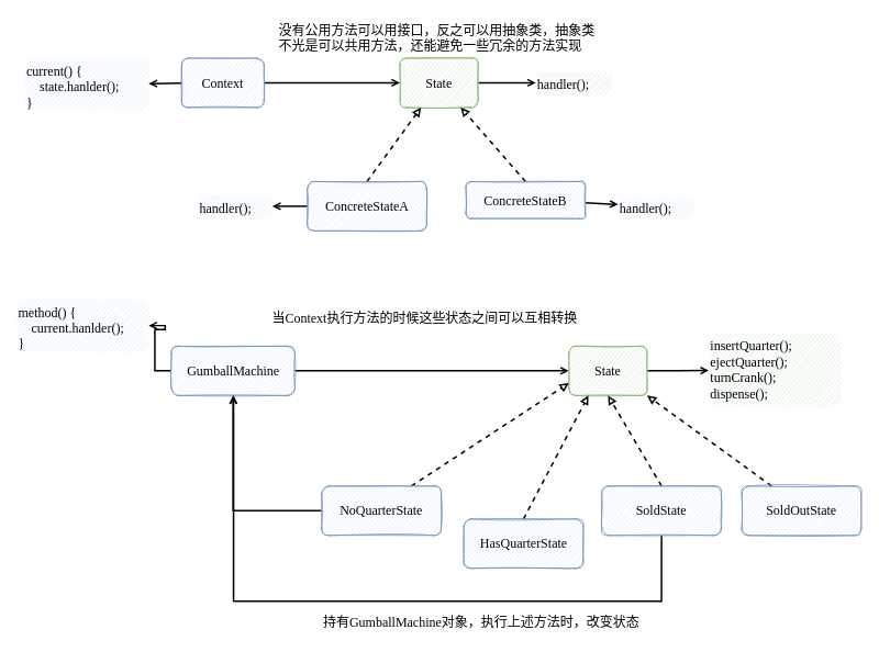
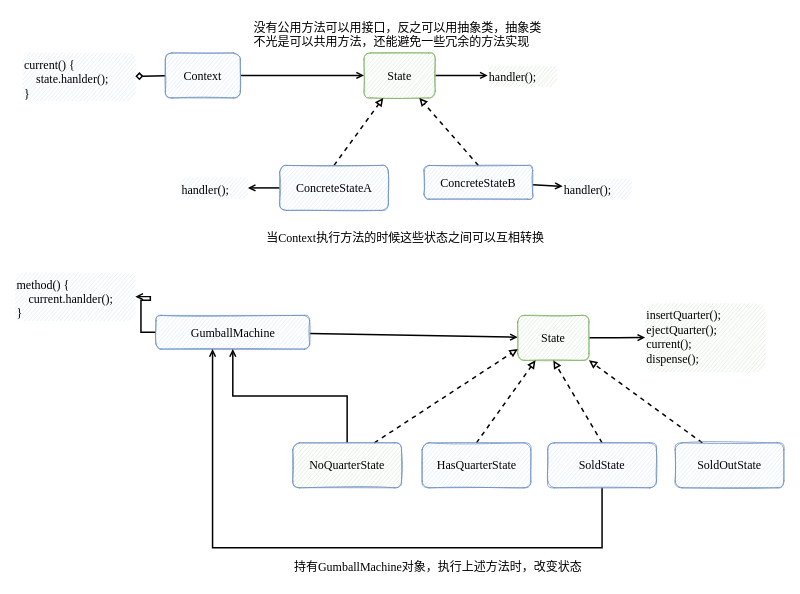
- <mxCell id="16" style="edgeStyle=none;rounded=0;orthogonalLoop=1;jettySize=auto;html=1;strokeWidth=2;fontFamily=Comic Sans MS;fontSize=16;endArrow=open;endFill=0;" edge="1" parent="1" source="17" target="18"><mxGeometry relative="1" as="geometry" /></mxCell>
+ <mxCell id="16" style="edgeStyle=none;rounded=0;orthogonalLoop=1;jettySize=auto;html=1;strokeWidth=2;fontFamily=Comic Sans MS;fontSize=16;endArrow=diamond;endFill=0;" edge="1" parent="1" source="17" target="18"><mxGeometry relative="1" as="geometry" /></mxCell>
- <mxCell id="19" value="当Context执行方法的时候这些状态之间可以互相转换" style="rounded=1;whiteSpace=wrap;html=1;sketch=1;fontFamily=Comic Sans MS;fontSize=16;fillColor=none;align=left;verticalAlign=top;strokeColor=none;" vertex="1" parent="1"><mxGeometry x="327.5" y="370" width="397.5" height="30" as="geometry" /></mxCell>
+ <mxCell id="19" value="当Context执行方法的时候这些状态之间可以互相转换" style="rounded=1;whiteSpace=wrap;html=1;sketch=1;fontFamily=Comic Sans MS;fontSize=16;fillColor=none;align=left;verticalAlign=top;strokeColor=none;" vertex="1" parent="1"><mxGeometry x="352.5" y="300" width="397.5" height="30" as="geometry" /></mxCell>
- <mxCell id="36" value="insertQuarter();&lt;br&gt;ejectQuarter();&lt;br&gt;turnCrank();&lt;br&gt;dispense();" style="rounded=1;whiteSpace=wrap;html=1;sketch=1;fontFamily=Comic Sans MS;fontSize=16;fillColor=#d5e8d4;strokeColor=none;align=left;verticalAlign=top;" vertex="1" parent="1"><mxGeometry x="860" y="404" width="160" height="90.93" as="geometry" /></mxCell>
+ <mxCell id="36" value="insertQuarter();&lt;br&gt;ejectQuarter();&lt;br&gt;current();&lt;br&gt;dispense();" style="rounded=1;whiteSpace=wrap;html=1;sketch=1;fontFamily=Comic Sans MS;fontSize=16;fillColor=#d5e8d4;strokeColor=none;align=left;verticalAlign=top;" vertex="1" parent="1"><mxGeometry x="860" y="404" width="160" height="90.93" as="geometry" /></mxCell>
- <mxCell id="22" value="GumballMachine" style="rounded=1;whiteSpace=wrap;html=1;sketch=1;fontFamily=Comic Sans MS;fontSize=16;fillColor=#dae8fc;strokeColor=#6c8ebf;" vertex="1" parent="1"><mxGeometry x="207.5" y="420" width="150" height="60" as="geometry" /></mxCell>
+ <mxCell id="22" value="GumballMachine" style="rounded=1;whiteSpace=wrap;html=1;sketch=1;fontFamily=Comic Sans MS;fontSize=16;fillColor=#dae8fc;strokeColor=#6c8ebf;" vertex="1" parent="1"><mxGeometry x="207.5" y="420" width="205" height="45" as="geometry" /></mxCell>
- <mxCell id="27" value="NoQuarterState" style="rounded=1;whiteSpace=wrap;html=1;sketch=1;fontFamily=Comic Sans MS;fontSize=16;fillColor=#dae8fc;strokeColor=#6c8ebf;" vertex="1" parent="1"><mxGeometry x="390" y="590" width="145" height="60" as="geometry" /></mxCell>
+ <mxCell id="27" value="NoQuarterState" style="rounded=1;whiteSpace=wrap;html=1;sketch=1;fontFamily=Comic Sans MS;fontSize=16;fillColor=#d5e8d4;strokeColor=#6c8ebf;" vertex="1" parent="1"><mxGeometry x="390" y="590" width="145" height="60" as="geometry" /></mxCell>
- <mxCell id="29" value="HasQuarterState" style="rounded=1;whiteSpace=wrap;html=1;sketch=1;fontFamily=Comic Sans MS;fontSize=16;fillColor=#dae8fc;strokeColor=#6c8ebf;" vertex="1" parent="1"><mxGeometry x="562.5" y="630" width="145" height="60" as="geometry" /></mxCell>
+ <mxCell id="29" value="HasQuarterState" style="rounded=1;whiteSpace=wrap;html=1;sketch=1;fontFamily=Comic Sans MS;fontSize=16;fillColor=#dae8fc;strokeColor=#6c8ebf;" vertex="1" parent="1"><mxGeometry x="562.5" y="590" width="145" height="60" as="geometry" /></mxCell>
